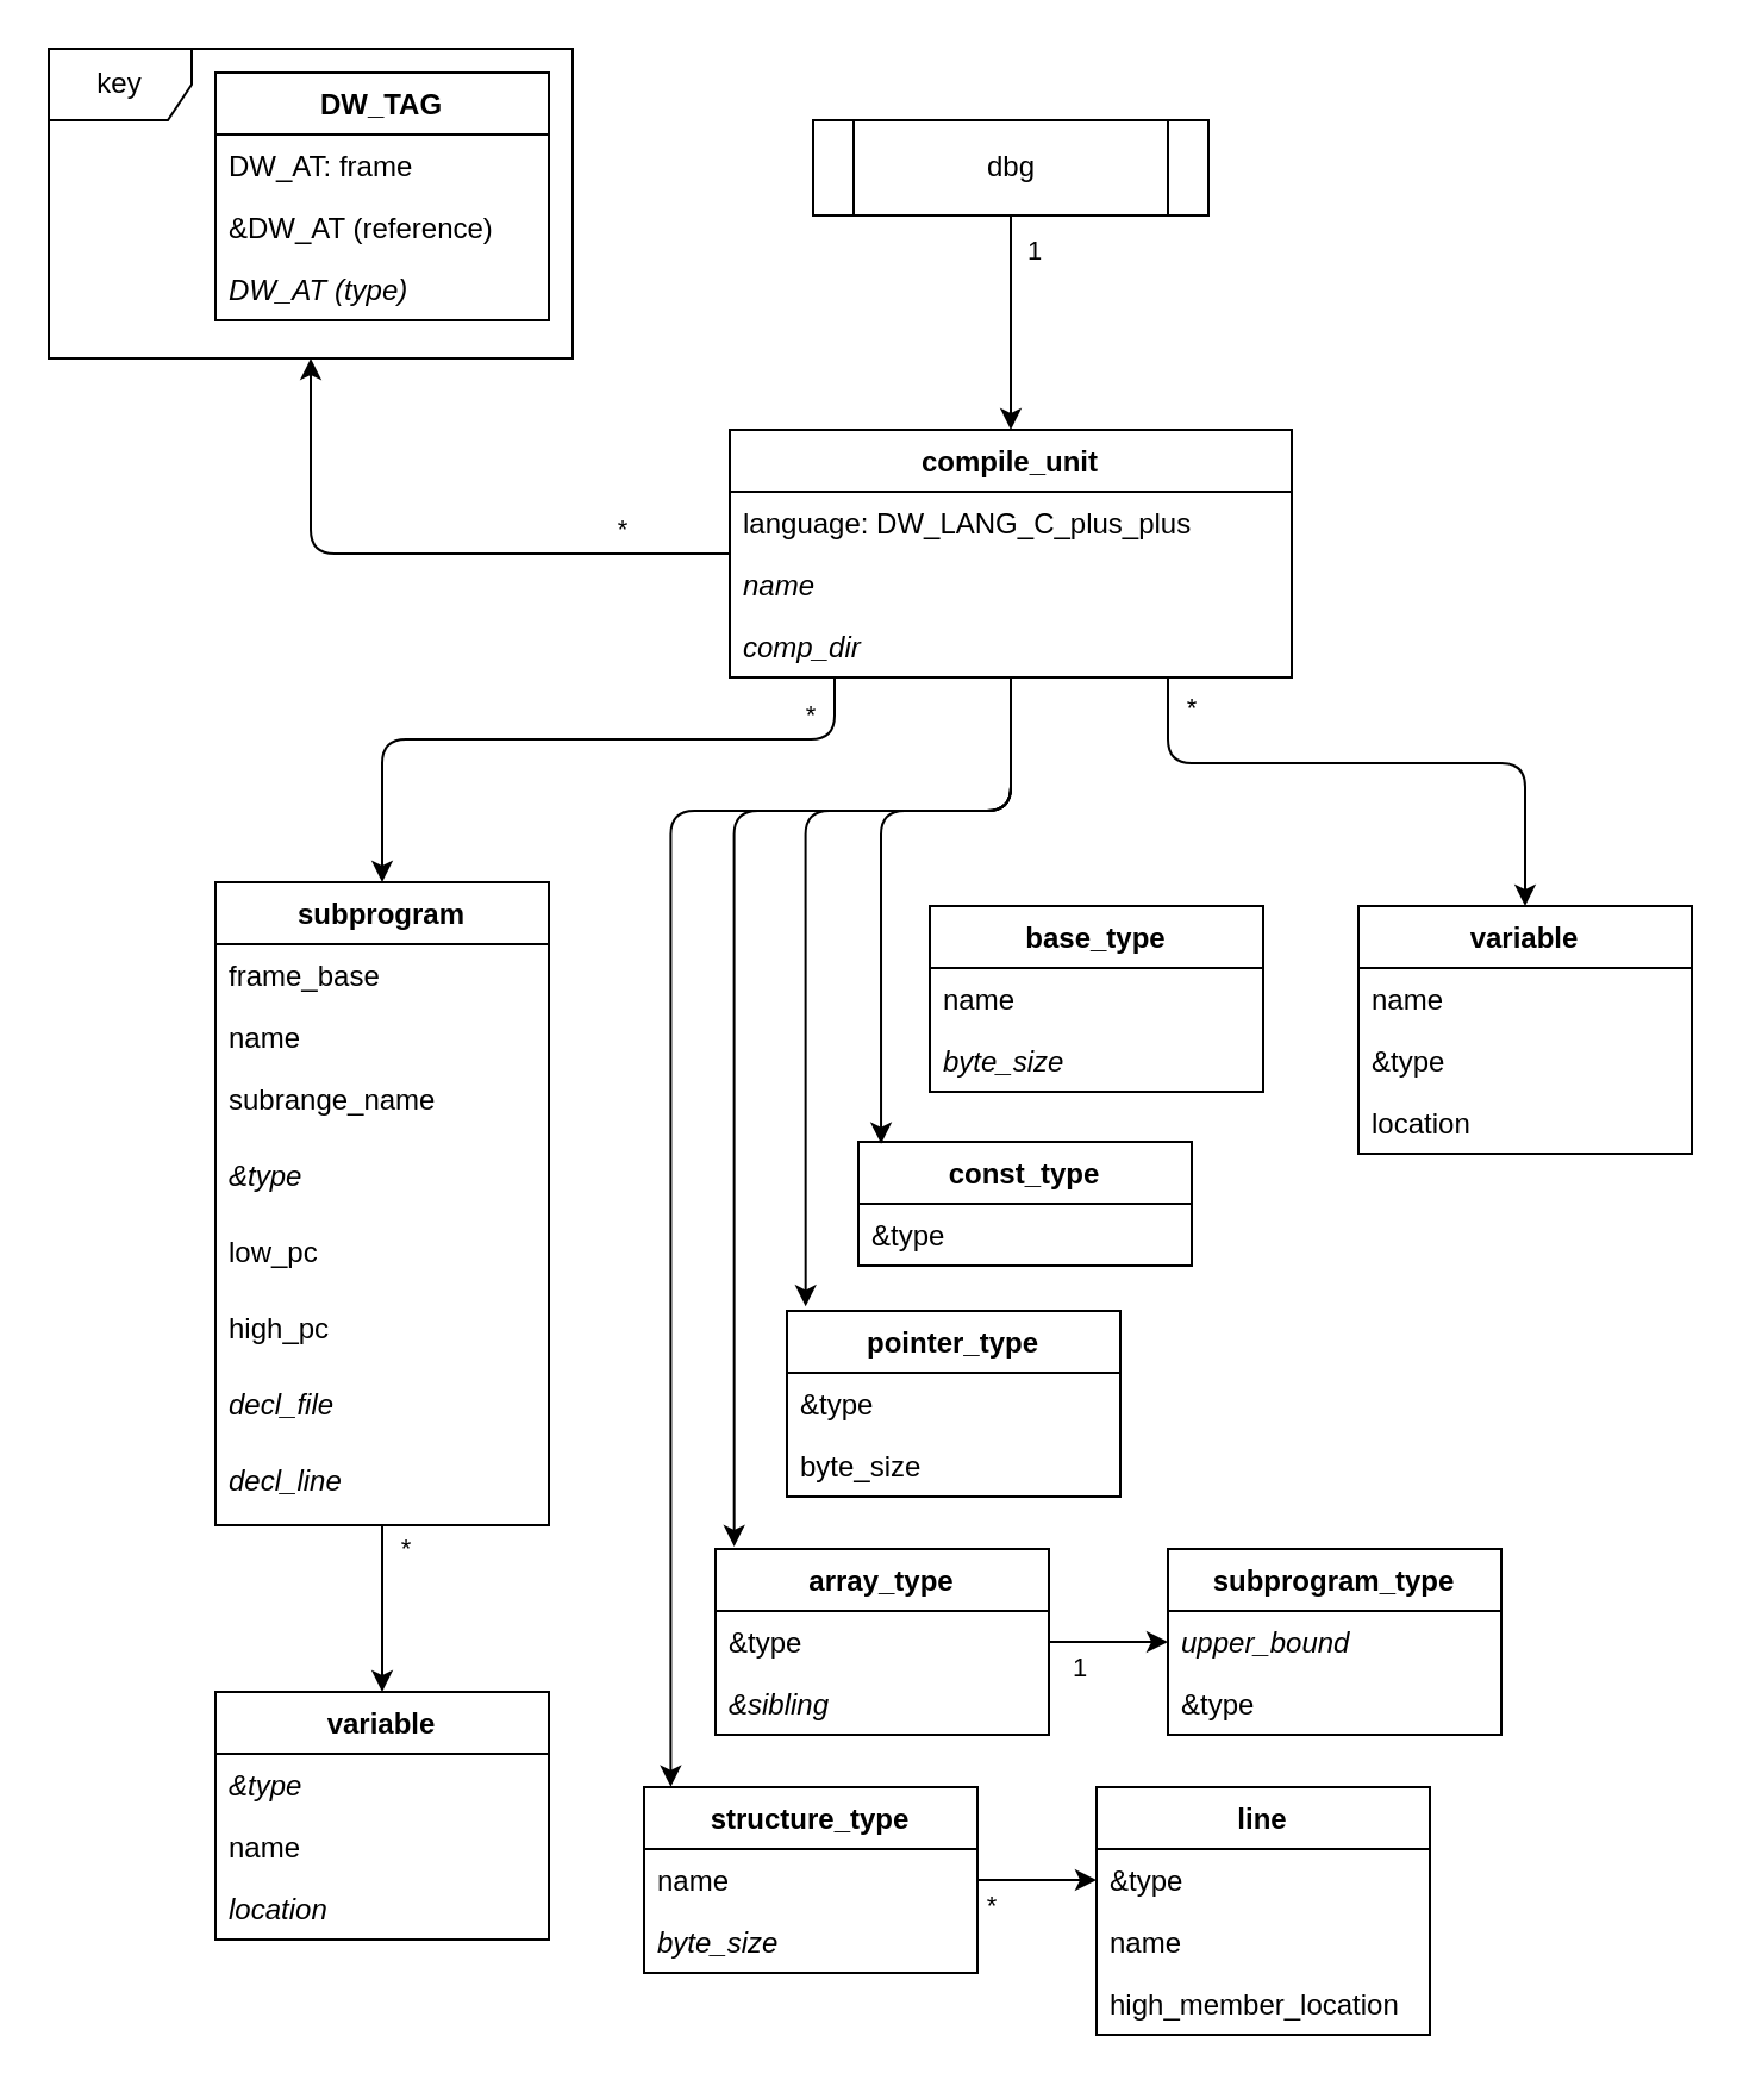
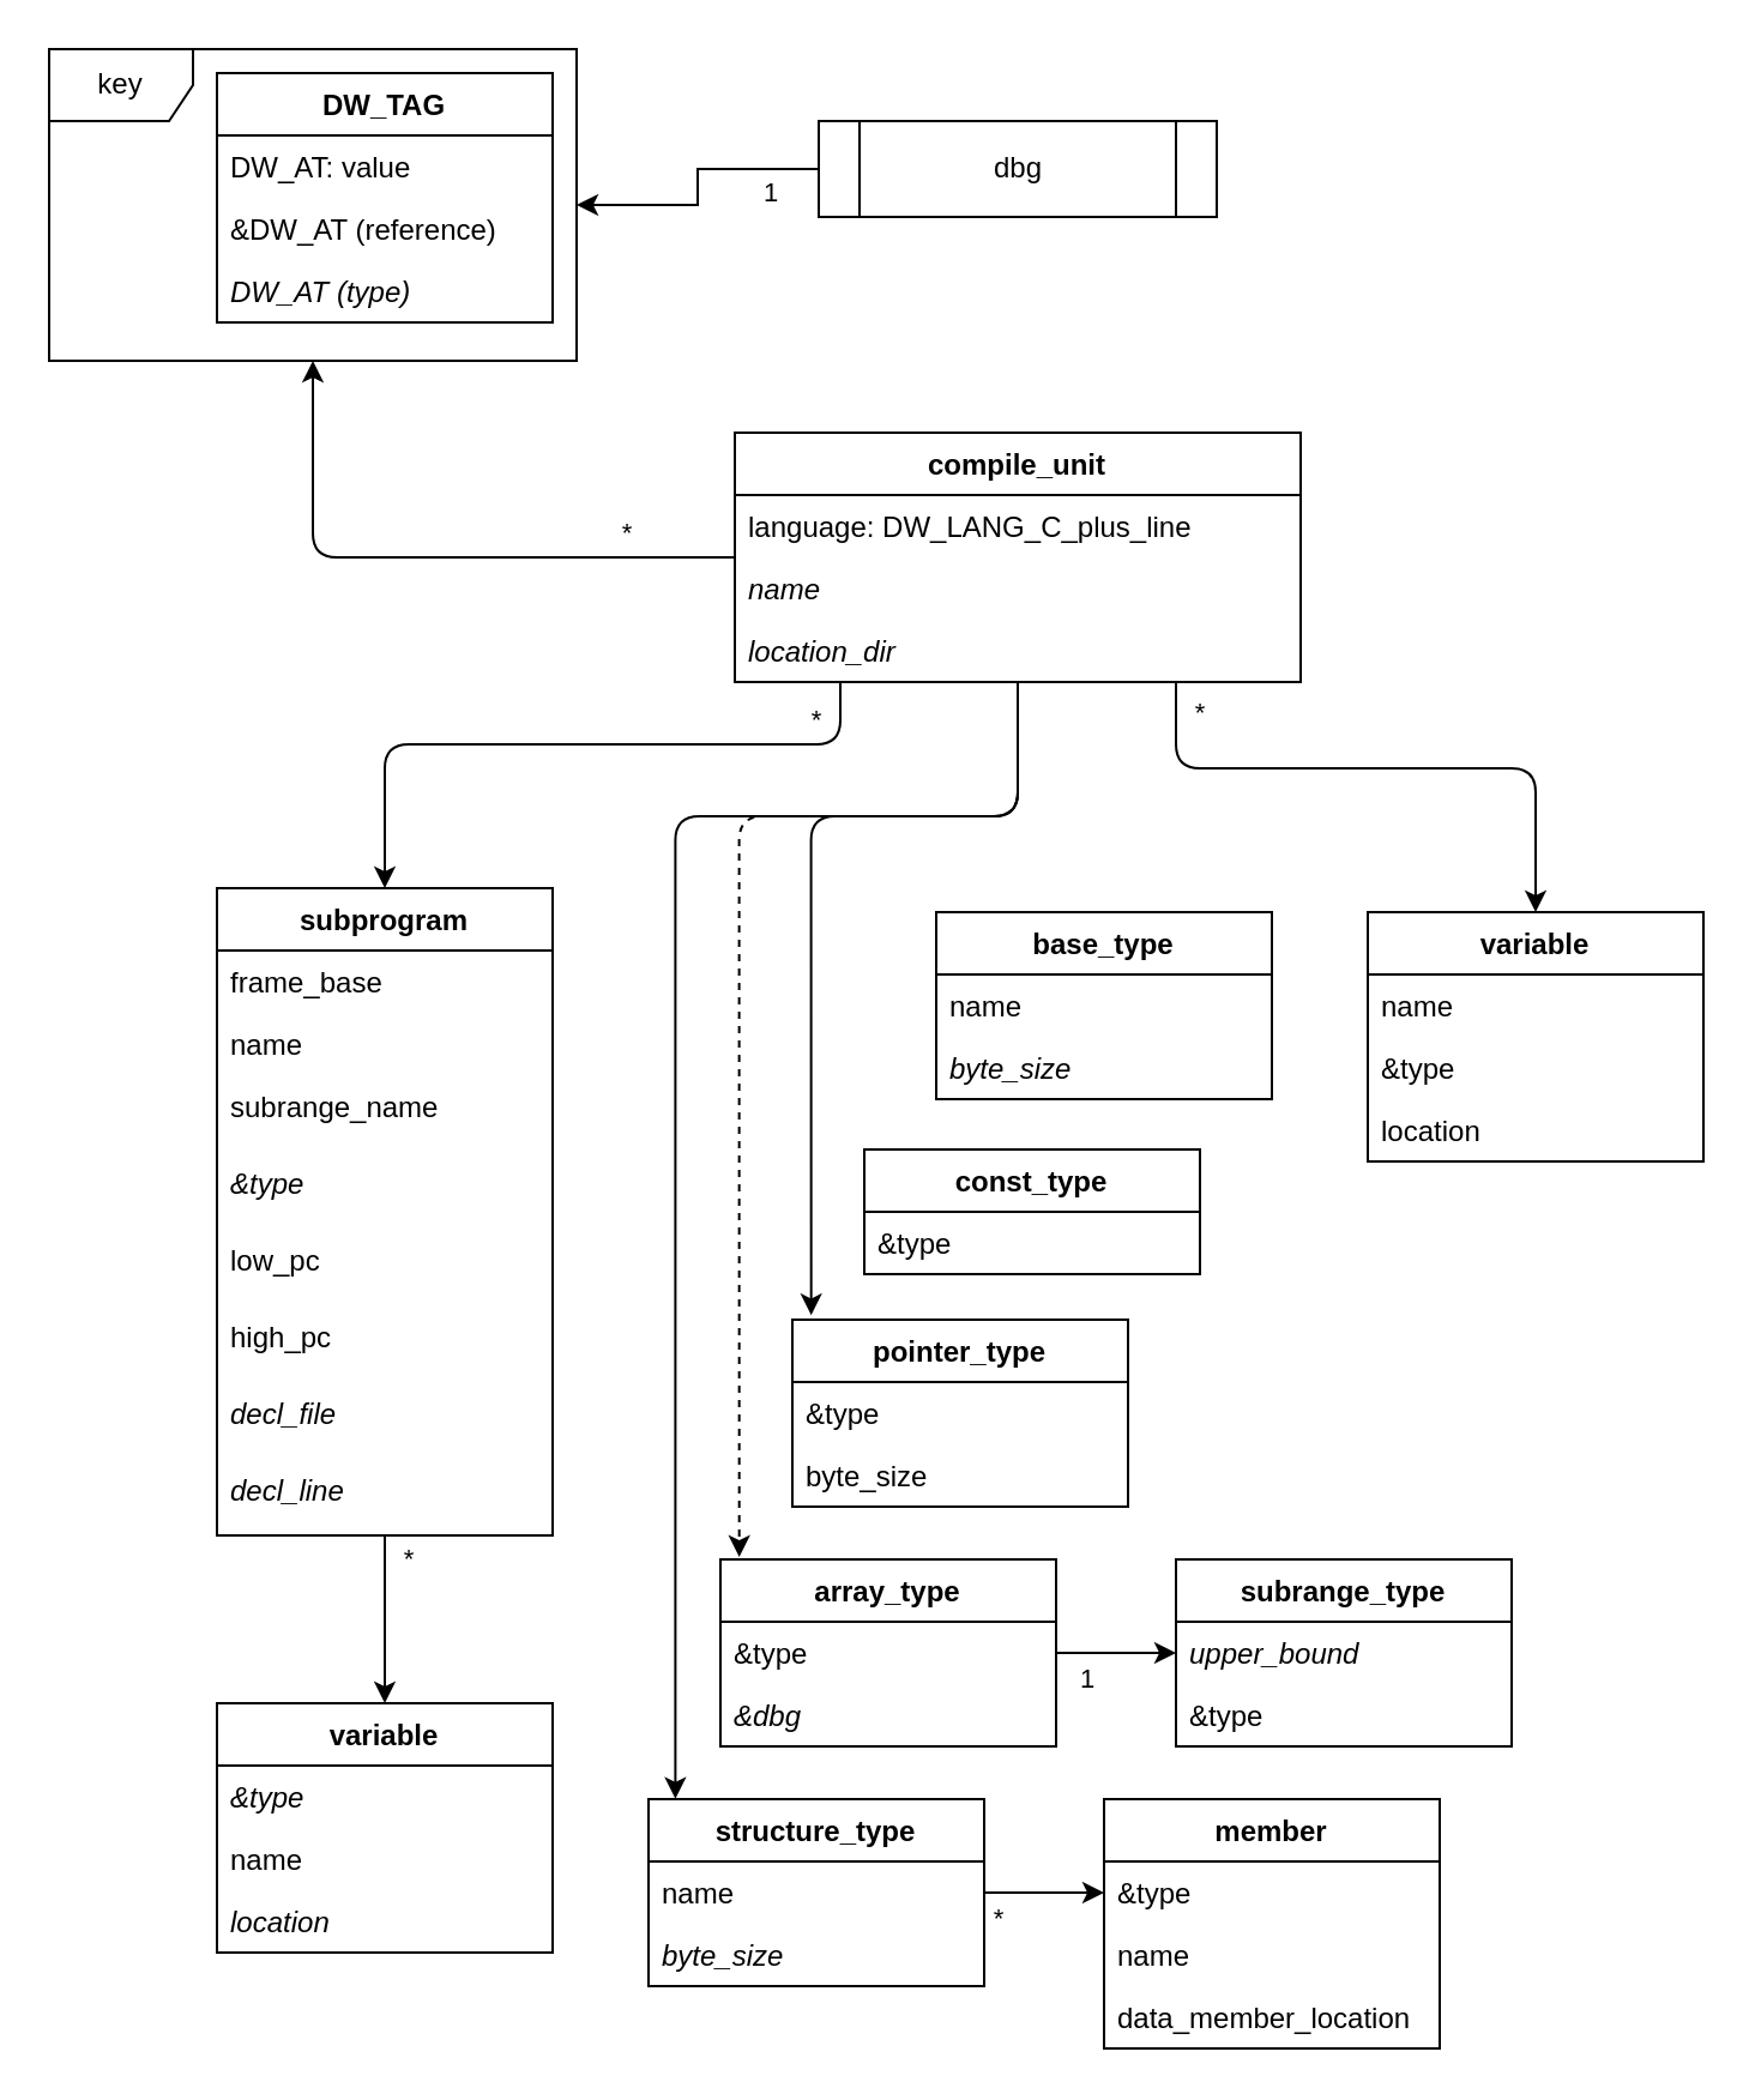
- <mxCell id="4" value="DW_AT: frame" style="text;strokeColor=none;fillColor=none;align=left;verticalAlign=top;spacingLeft=4;spacingRight=4;overflow=hidden;rotatable=0;points=[[0,0.5],[1,0.5]];portConstraint=eastwest;" vertex="1" parent="3"><mxGeometry y="26" width="140" height="26" as="geometry" /></mxCell>
+ <mxCell id="4" value="DW_AT: value" style="text;strokeColor=none;fillColor=none;align=left;verticalAlign=top;spacingLeft=4;spacingRight=4;overflow=hidden;rotatable=0;points=[[0,0.5],[1,0.5]];portConstraint=eastwest;" vertex="1" parent="3"><mxGeometry y="26" width="140" height="26" as="geometry" /></mxCell>
- <mxCell id="18" value="1" style="edgeStyle=orthogonalEdgeStyle;rounded=0;orthogonalLoop=1;jettySize=auto;html=1;entryX=0.5;entryY=0;entryDx=0;entryDy=0;" edge="1" parent="1" source="19" target="14"><mxGeometry x="-0.657" y="10" relative="1" as="geometry"><mxPoint as="offset" /></mxGeometry></mxCell>
+ <mxCell id="18" value="1" style="edgeStyle=orthogonalEdgeStyle;rounded=0;orthogonalLoop=1;jettySize=auto;html=1;" edge="1" parent="1" source="19" target="2"><mxGeometry x="-0.657" y="10" relative="1" as="geometry"><mxPoint as="offset" /></mxGeometry></mxCell>
- <mxCell id="15" value="language: DW_LANG_C_plus_plus" style="text;strokeColor=none;fillColor=none;align=left;verticalAlign=top;spacingLeft=4;spacingRight=4;overflow=hidden;rotatable=0;points=[[0,0.5],[1,0.5]];portConstraint=eastwest;" vertex="1" parent="14"><mxGeometry y="26" width="236" height="26" as="geometry" /></mxCell>
+ <mxCell id="15" value="language: DW_LANG_C_plus_line" style="text;strokeColor=none;fillColor=none;align=left;verticalAlign=top;spacingLeft=4;spacingRight=4;overflow=hidden;rotatable=0;points=[[0,0.5],[1,0.5]];portConstraint=eastwest;" vertex="1" parent="14"><mxGeometry y="26" width="236" height="26" as="geometry" /></mxCell>
- <mxCell id="17" value="comp_dir" style="text;strokeColor=none;fillColor=none;align=left;verticalAlign=top;spacingLeft=4;spacingRight=4;overflow=hidden;rotatable=0;points=[[0,0.5],[1,0.5]];portConstraint=eastwest;fontStyle=2" vertex="1" parent="14"><mxGeometry y="78" width="236" height="26" as="geometry" /></mxCell>
+ <mxCell id="17" value="location_dir" style="text;strokeColor=none;fillColor=none;align=left;verticalAlign=top;spacingLeft=4;spacingRight=4;overflow=hidden;rotatable=0;points=[[0,0.5],[1,0.5]];portConstraint=eastwest;fontStyle=2" vertex="1" parent="14"><mxGeometry y="78" width="236" height="26" as="geometry" /></mxCell>
- <mxCell id="9" style="edgeStyle=orthogonalEdgeStyle;rounded=1;orthogonalLoop=1;jettySize=auto;html=1;entryX=0.068;entryY=0.016;entryDx=0;entryDy=0;entryPerimeter=0;" edge="1" parent="1" source="14" target="51"><mxGeometry relative="1" as="geometry"><Array as="points"><mxPoint x="424" y="340" /><mxPoint x="370" y="340" /></Array></mxGeometry></mxCell>
- <mxCell id="11" style="edgeStyle=orthogonalEdgeStyle;rounded=1;orthogonalLoop=1;jettySize=auto;html=1;entryX=0.056;entryY=-0.013;entryDx=0;entryDy=0;entryPerimeter=0;" edge="1" parent="1" source="14" target="45"><mxGeometry relative="1" as="geometry"><Array as="points"><mxPoint x="424" y="340" /><mxPoint x="308" y="340" /></Array></mxGeometry></mxCell>
+ <mxCell id="11" style="edgeStyle=orthogonalEdgeStyle;rounded=1;orthogonalLoop=1;jettySize=auto;html=1;entryX=0.056;entryY=-0.013;entryDx=0;entryDy=0;entryPerimeter=0;dashed=1;" edge="1" parent="1" source="14" target="45"><mxGeometry relative="1" as="geometry"><Array as="points"><mxPoint x="424" y="340" /><mxPoint x="308" y="340" /></Array></mxGeometry></mxCell>
- <mxCell id="42" value="subprogram_type" style="swimlane;fontStyle=1;childLayout=stackLayout;horizontal=1;startSize=26;fillColor=none;horizontalStack=0;resizeParent=1;resizeParentMax=0;resizeLast=0;collapsible=1;marginBottom=0;" vertex="1" parent="1"><mxGeometry x="490" y="650" width="140" height="78" as="geometry" /></mxCell>
+ <mxCell id="42" value="subrange_type" style="swimlane;fontStyle=1;childLayout=stackLayout;horizontal=1;startSize=26;fillColor=none;horizontalStack=0;resizeParent=1;resizeParentMax=0;resizeLast=0;collapsible=1;marginBottom=0;" vertex="1" parent="1"><mxGeometry x="490" y="650" width="140" height="78" as="geometry" /></mxCell>
- <mxCell id="47" value="&amp;sibling" style="text;strokeColor=none;fillColor=none;align=left;verticalAlign=top;spacingLeft=4;spacingRight=4;overflow=hidden;rotatable=0;points=[[0,0.5],[1,0.5]];portConstraint=eastwest;fontStyle=2" vertex="1" parent="45"><mxGeometry y="52" width="140" height="26" as="geometry" /></mxCell>
+ <mxCell id="47" value="&amp;dbg" style="text;strokeColor=none;fillColor=none;align=left;verticalAlign=top;spacingLeft=4;spacingRight=4;overflow=hidden;rotatable=0;points=[[0,0.5],[1,0.5]];portConstraint=eastwest;fontStyle=2" vertex="1" parent="45"><mxGeometry y="52" width="140" height="26" as="geometry" /></mxCell>
- <mxCell id="38" value="line" style="swimlane;fontStyle=1;childLayout=stackLayout;horizontal=1;startSize=26;fillColor=none;horizontalStack=0;resizeParent=1;resizeParentMax=0;resizeLast=0;collapsible=1;marginBottom=0;" vertex="1" parent="1"><mxGeometry x="460" y="750" width="140" height="104" as="geometry" /></mxCell>
+ <mxCell id="38" value="member" style="swimlane;fontStyle=1;childLayout=stackLayout;horizontal=1;startSize=26;fillColor=none;horizontalStack=0;resizeParent=1;resizeParentMax=0;resizeLast=0;collapsible=1;marginBottom=0;" vertex="1" parent="1"><mxGeometry x="460" y="750" width="140" height="104" as="geometry" /></mxCell>
- <mxCell id="41" value="high_member_location" style="text;strokeColor=none;fillColor=none;align=left;verticalAlign=top;spacingLeft=4;spacingRight=4;overflow=hidden;rotatable=0;points=[[0,0.5],[1,0.5]];portConstraint=eastwest;fontStyle=0" vertex="1" parent="38"><mxGeometry y="78" width="140" height="26" as="geometry" /></mxCell>
+ <mxCell id="41" value="data_member_location" style="text;strokeColor=none;fillColor=none;align=left;verticalAlign=top;spacingLeft=4;spacingRight=4;overflow=hidden;rotatable=0;points=[[0,0.5],[1,0.5]];portConstraint=eastwest;fontStyle=0" vertex="1" parent="38"><mxGeometry y="78" width="140" height="26" as="geometry" /></mxCell>
